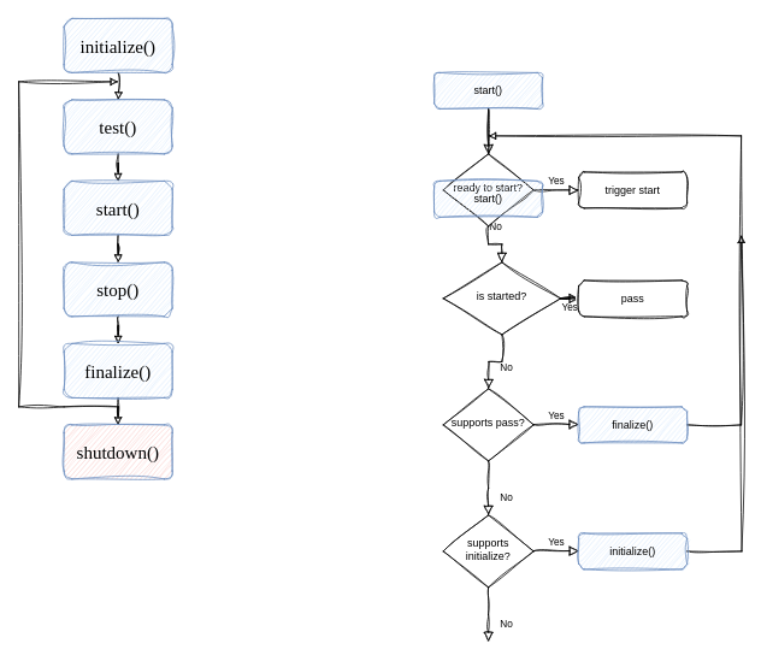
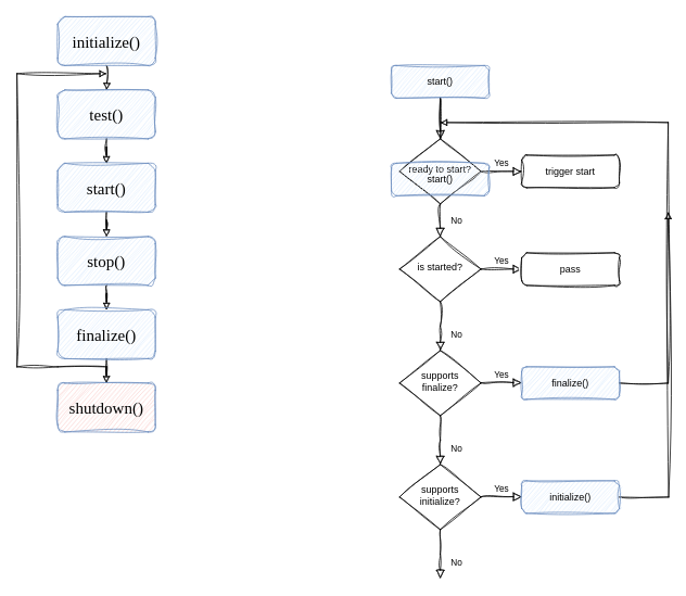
- <mxCell id="11" value="is started?" style="rhombus;whiteSpace=wrap;html=1;shadow=0;fontFamily=Helvetica;fontSize=12;align=center;strokeWidth=1;spacing=6;spacingTop=-4;sketch=1;curveFitting=1;jiggle=2;" parent="1" vertex="1"><mxGeometry x="490" y="290" width="130" height="80" as="geometry" /></mxCell>
+ <mxCell id="11" value="is started?" style="rhombus;whiteSpace=wrap;html=1;shadow=0;fontFamily=Helvetica;fontSize=12;align=center;strokeWidth=1;spacing=6;spacingTop=-4;sketch=1;curveFitting=1;jiggle=2;" parent="1" vertex="1"><mxGeometry x="490" y="290" width="100" height="80" as="geometry" /></mxCell>
- <mxCell id="14" value="supports pass?" style="rhombus;whiteSpace=wrap;html=1;shadow=0;fontFamily=Helvetica;fontSize=12;align=center;strokeWidth=1;spacing=6;spacingTop=-4;sketch=1;curveFitting=1;jiggle=2;" vertex="1" parent="1"><mxGeometry x="490" y="430" width="100" height="80" as="geometry" /></mxCell>
+ <mxCell id="14" value="supports finalize?" style="rhombus;whiteSpace=wrap;html=1;shadow=0;fontFamily=Helvetica;fontSize=12;align=center;strokeWidth=1;spacing=6;spacingTop=-4;sketch=1;curveFitting=1;jiggle=2;" vertex="1" parent="1"><mxGeometry x="490" y="430" width="100" height="80" as="geometry" /></mxCell>
